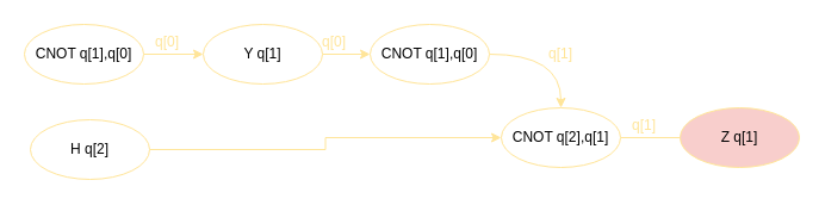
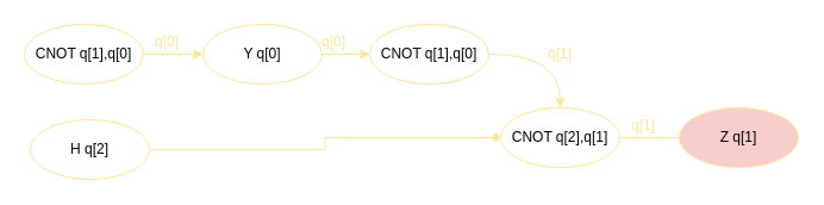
- <mxCell id="9" value="Y q[1]" style="ellipse;whiteSpace=wrap;html=1;strokeColor=#FFE599;" vertex="1" parent="1"><mxGeometry x="170" y="20" width="100" height="50" as="geometry" /></mxCell>
+ <mxCell id="9" value="Y q[0]" style="ellipse;whiteSpace=wrap;html=1;strokeColor=#FFE599;" vertex="1" parent="1"><mxGeometry x="170" y="20" width="100" height="50" as="geometry" /></mxCell>
- <mxCell id="10" style="edgeStyle=orthogonalEdgeStyle;rounded=0;orthogonalLoop=1;jettySize=auto;html=1;exitX=1;exitY=0.5;exitDx=0;exitDy=0;entryX=0;entryY=0.5;entryDx=0;entryDy=0;strokeColor=#FFE599;" edge="1" parent="1" source="11" target="7"><mxGeometry relative="1" as="geometry" /></mxCell>
+ <mxCell id="10" style="edgeStyle=orthogonalEdgeStyle;rounded=0;orthogonalLoop=1;jettySize=auto;html=1;exitX=1;exitY=0.5;exitDx=0;exitDy=0;entryX=0;entryY=0.5;entryDx=0;entryDy=0;strokeColor=#FFE599;endArrow=diamond;" edge="1" parent="1" source="11" target="7"><mxGeometry relative="1" as="geometry" /></mxCell>
